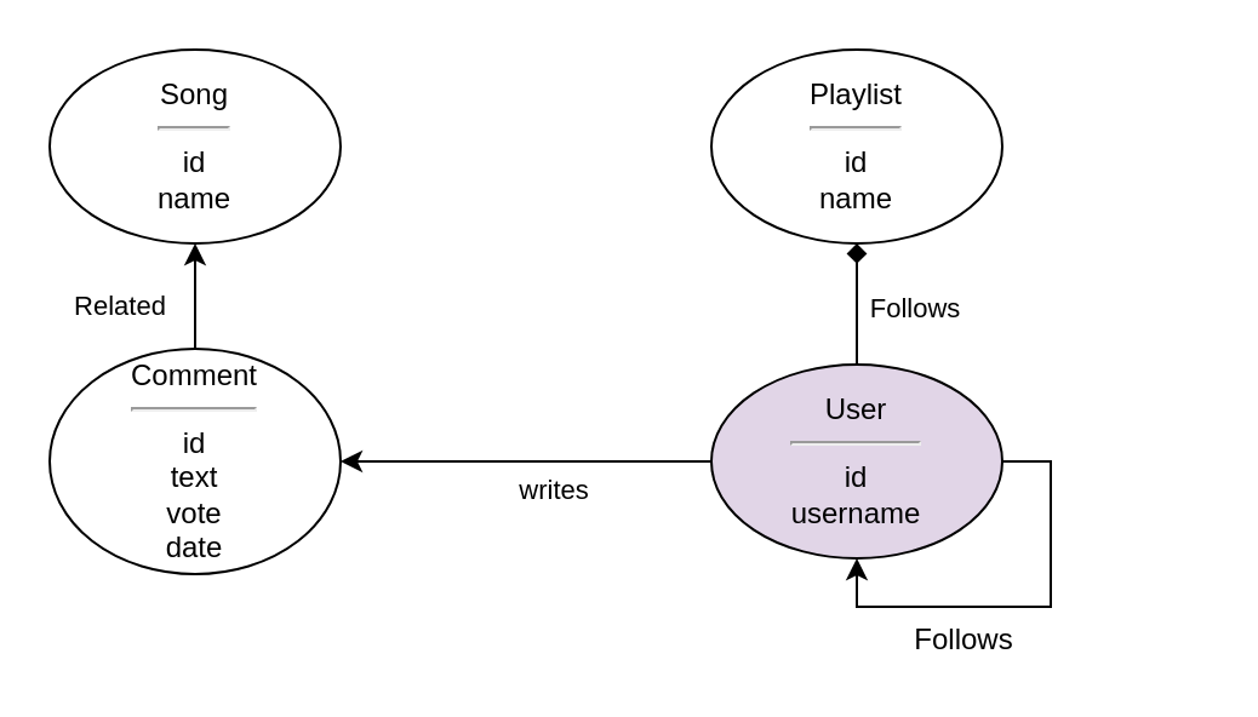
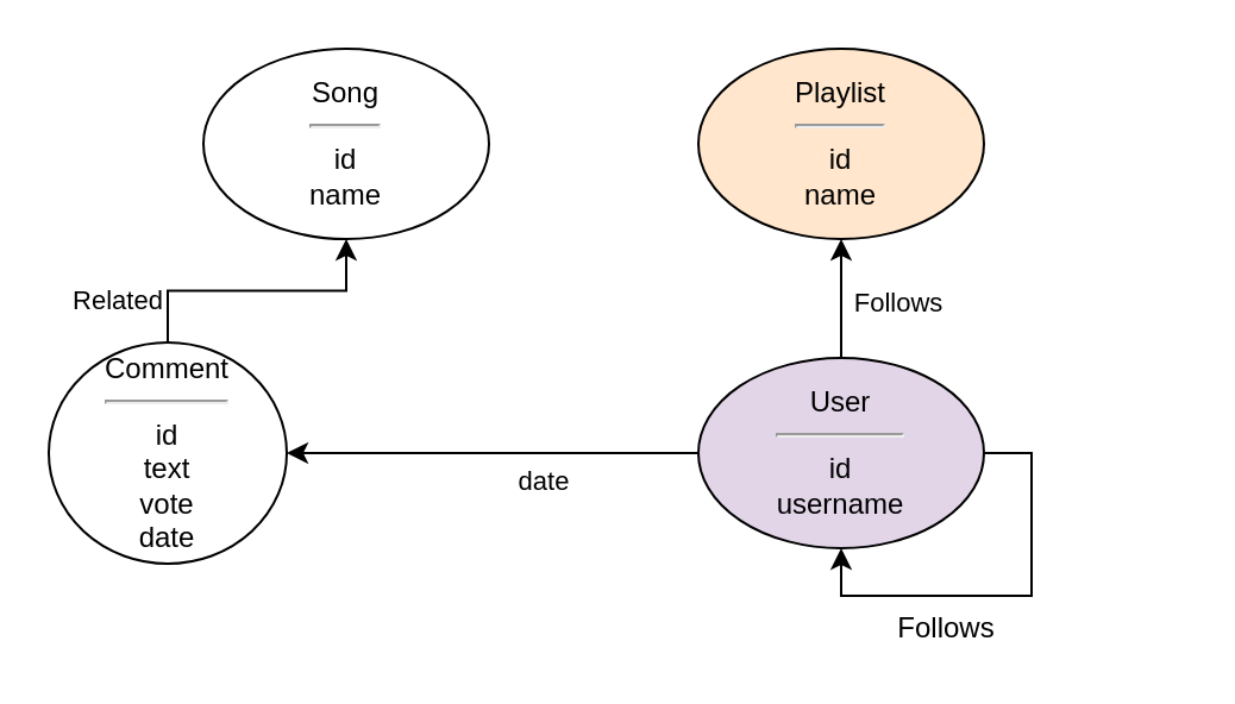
- <mxCell id="6" value="Song&lt;br&gt;&lt;hr&gt;id&lt;br&gt;name" style="ellipse;whiteSpace=wrap;html=1;" parent="1" vertex="1"><mxGeometry x="20" y="20" width="120" height="80" as="geometry" /></mxCell>
+ <mxCell id="6" value="Song&lt;br&gt;&lt;hr&gt;id&lt;br&gt;name" style="ellipse;whiteSpace=wrap;html=1;" parent="1" vertex="1"><mxGeometry x="85" y="20" width="120" height="80" as="geometry" /></mxCell>
- <mxCell id="2" value="Playlist&lt;br&gt;&lt;hr&gt;id&lt;br&gt;name" style="ellipse;whiteSpace=wrap;html=1;" parent="1" vertex="1"><mxGeometry x="293" y="20" width="120" height="80" as="geometry" /></mxCell>
+ <mxCell id="2" value="Playlist&lt;br&gt;&lt;hr&gt;id&lt;br&gt;name" style="ellipse;whiteSpace=wrap;html=1;fillColor=#ffe6cc;" parent="1" vertex="1"><mxGeometry x="293" y="20" width="120" height="80" as="geometry" /></mxCell>
- <mxCell id="13" style="edgeStyle=orthogonalEdgeStyle;rounded=0;orthogonalLoop=1;jettySize=auto;html=1;exitX=0.5;exitY=0;exitDx=0;exitDy=0;entryX=0.5;entryY=1;entryDx=0;entryDy=0;endArrow=diamond;" parent="1" source="5" target="2" edge="1"><mxGeometry relative="1" as="geometry"><mxPoint x="352.5" y="150" as="sourcePoint" /><mxPoint x="352.5" y="100" as="targetPoint" /></mxGeometry></mxCell>
+ <mxCell id="13" style="edgeStyle=orthogonalEdgeStyle;rounded=0;orthogonalLoop=1;jettySize=auto;html=1;exitX=0.5;exitY=0;exitDx=0;exitDy=0;entryX=0.5;entryY=1;entryDx=0;entryDy=0;" parent="1" source="5" target="2" edge="1"><mxGeometry relative="1" as="geometry"><mxPoint x="352.5" y="150" as="sourcePoint" /><mxPoint x="352.5" y="100" as="targetPoint" /></mxGeometry></mxCell>
- <mxCell id="9" value="Comment&lt;br&gt;&lt;hr&gt;id&lt;br&gt;text&lt;br&gt;vote&lt;br&gt;date" style="ellipse;whiteSpace=wrap;html=1;" parent="1" vertex="1"><mxGeometry x="20" y="143.5" width="120" height="93" as="geometry" /></mxCell>
+ <mxCell id="9" value="Comment&lt;br&gt;&lt;hr&gt;id&lt;br&gt;text&lt;br&gt;vote&lt;br&gt;date" style="ellipse;whiteSpace=wrap;html=1;" parent="1" vertex="1"><mxGeometry x="20" y="143.5" width="100" height="93" as="geometry" /></mxCell>
- <mxCell id="11" value="writes" style="edgeLabel;html=1;align=center;verticalAlign=middle;resizable=0;points=[];" parent="1" vertex="1" connectable="0"><mxGeometry x="227" y="201" as="geometry" /></mxCell>
+ <mxCell id="11" value="date" style="edgeLabel;html=1;align=center;verticalAlign=middle;resizable=0;points=[];" parent="1" vertex="1" connectable="0"><mxGeometry x="227" y="201" as="geometry" /></mxCell>
